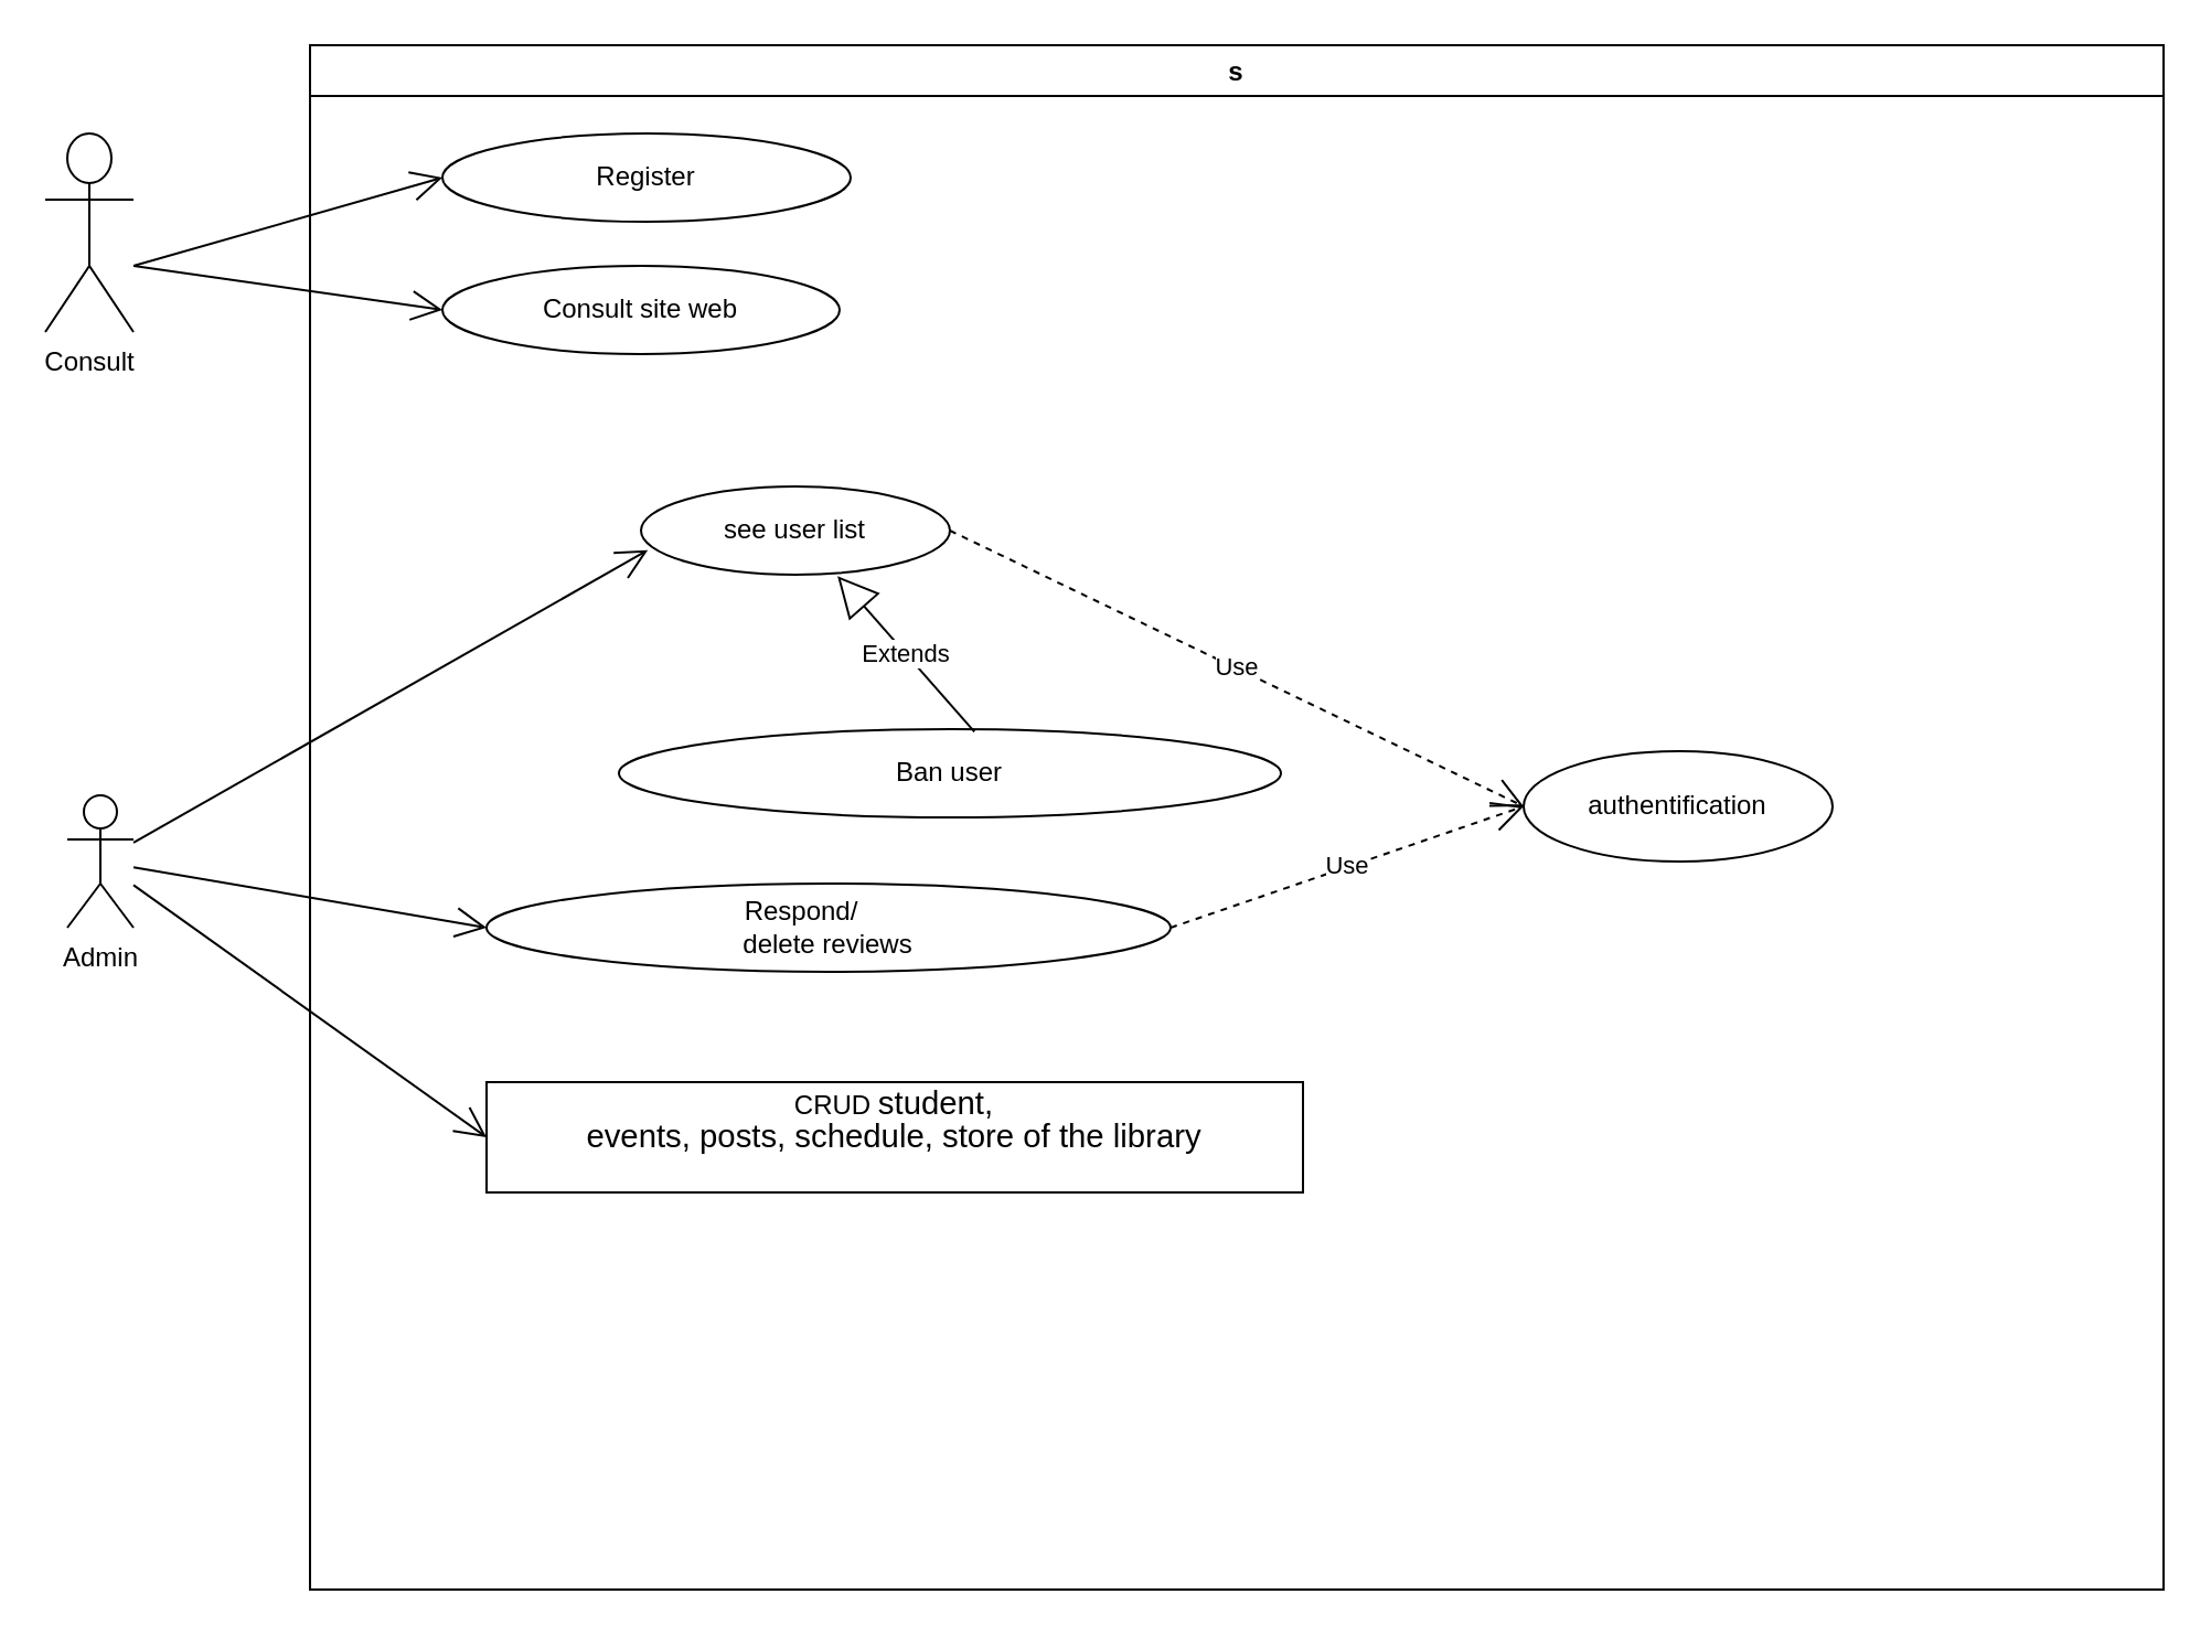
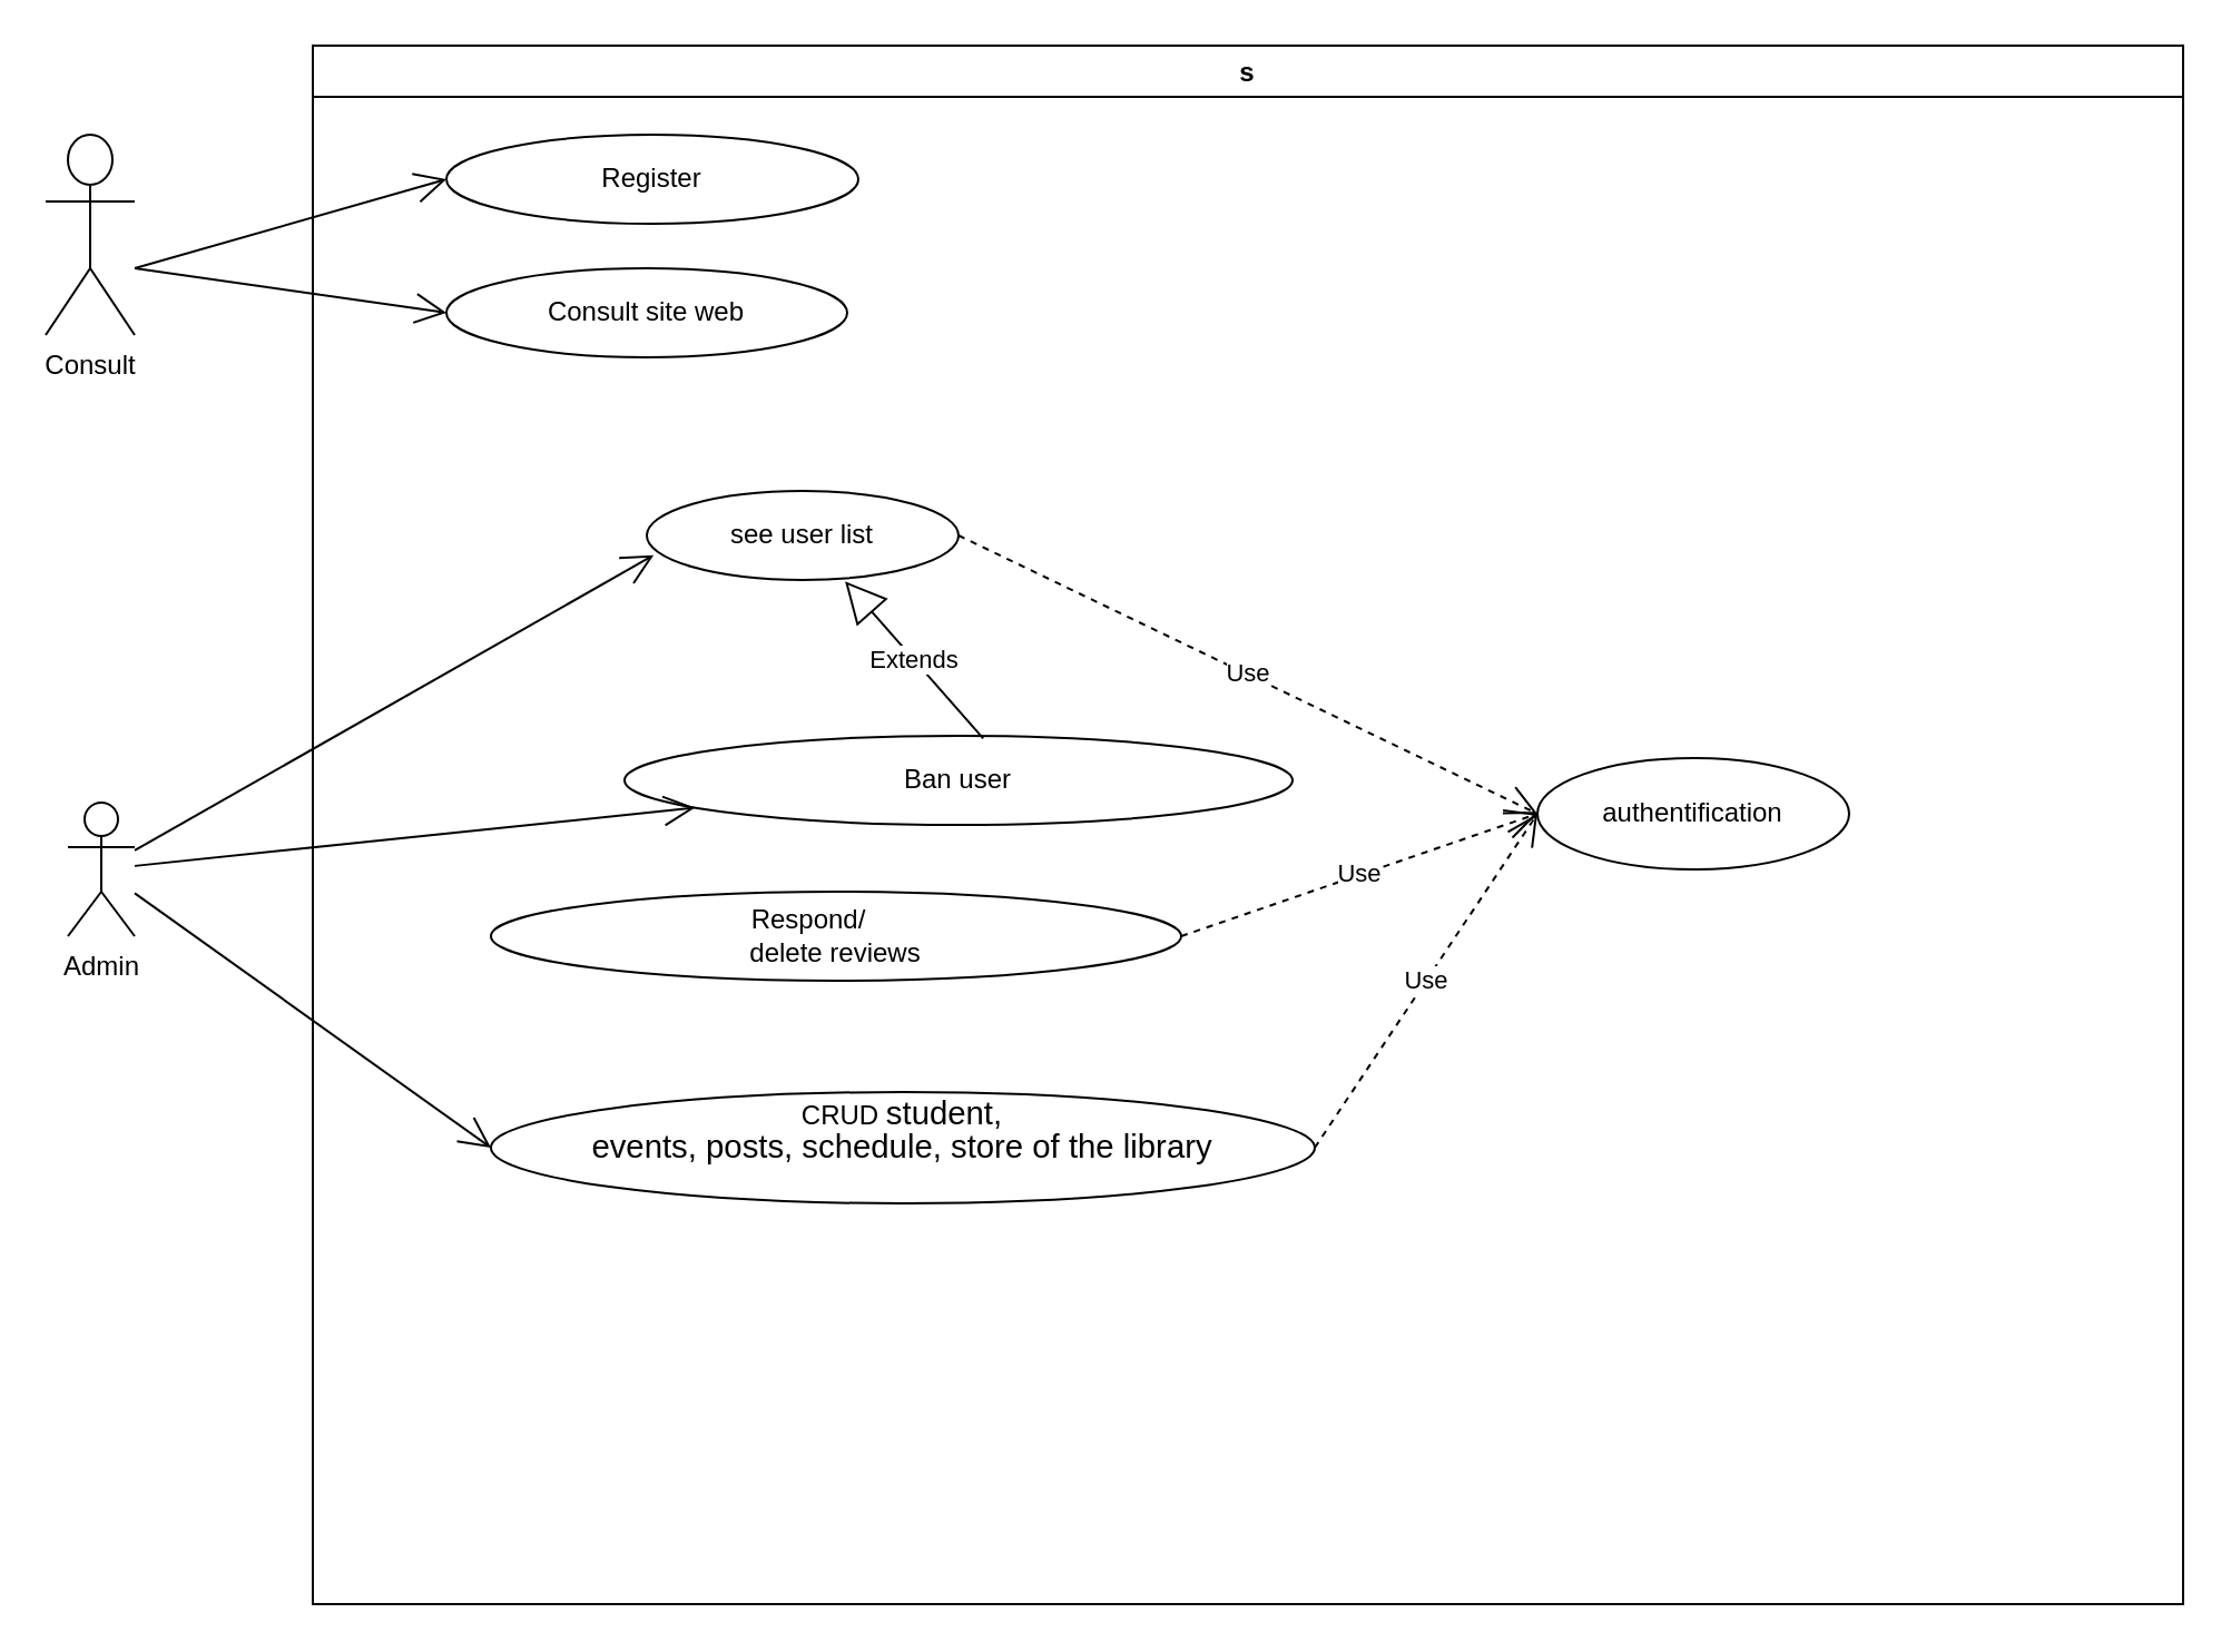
+ <mxCell id="10" value="Use" style="endArrow=open;endSize=12;dashed=1;html=1;exitX=1;exitY=0.5;exitDx=0;exitDy=0;entryX=0;entryY=0.5;entryDx=0;entryDy=0;" edge="1" parent="2" source="4" target="7"><mxGeometry width="160" relative="1" as="geometry"><mxPoint x="460" y="470" as="sourcePoint" /><mxPoint x="620" y="470" as="targetPoint" /></mxGeometry></mxCell>
- <mxCell id="19" value="" style="endArrow=open;endFill=1;endSize=12;html=1;entryX=0;entryY=0.5;entryDx=0;entryDy=0;" edge="1" parent="1" source="15" target="6"><mxGeometry width="160" relative="1" as="geometry"><mxPoint x="430" y="370" as="sourcePoint" /><mxPoint x="590" y="370" as="targetPoint" /></mxGeometry></mxCell>
+ <mxCell id="19" value="" style="endArrow=open;endFill=1;endSize=12;html=1;" edge="1" parent="1" source="15" target="5"><mxGeometry width="160" relative="1" as="geometry"><mxPoint x="430" y="370" as="sourcePoint" /><mxPoint x="590" y="370" as="targetPoint" /></mxGeometry></mxCell>
- <mxCell id="4" value="CRUD&amp;nbsp;&lt;span lang=&quot;EN-US&quot; style=&quot;font-size: 11.0pt ; line-height: 107% ; font-family: &amp;#34;calibri&amp;#34; , sans-serif&quot;&gt;student,&lt;br/&gt;events, posts, schedule, store of the library&lt;/span&gt;&lt;br&gt;&amp;nbsp;" style="whiteSpace=wrap;html=1;rounded=0;" parent="2" vertex="1"><mxGeometry x="80" y="470" width="370" height="50" as="geometry" /></mxCell>
+ <mxCell id="4" value="CRUD&amp;nbsp;&lt;span lang=&quot;EN-US&quot; style=&quot;font-size: 11.0pt ; line-height: 107% ; font-family: &amp;#34;calibri&amp;#34; , sans-serif&quot;&gt;student,&lt;br/&gt;events, posts, schedule, store of the library&lt;/span&gt;&lt;br&gt;&amp;nbsp;" style="ellipse;whiteSpace=wrap;html=1;" parent="2" vertex="1"><mxGeometry x="80" y="470" width="370" height="50" as="geometry" /></mxCell>
